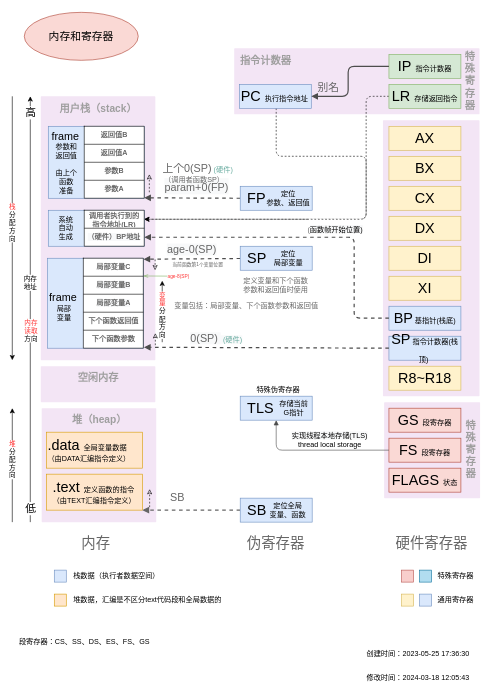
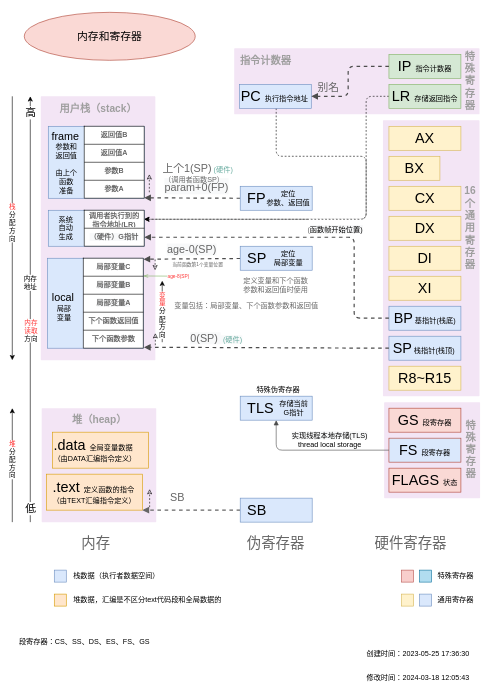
- <mxCell id="36" value="&lt;font style=&quot;font-size: 18px&quot;&gt;内存和寄存器&lt;/font&gt;" style="ellipse;whiteSpace=wrap;html=1;fillColor=#fad9d5;strokeColor=#ae4132;" parent="1" vertex="1"><mxGeometry x="40" y="20" width="190" height="80" as="geometry" /></mxCell>
+ <mxCell id="36" value="&lt;font style=&quot;font-size: 18px&quot;&gt;内存和寄存器&lt;/font&gt;" style="ellipse;whiteSpace=wrap;html=1;fillColor=#fad9d5;strokeColor=#ae4132;" parent="1" vertex="1"><mxGeometry x="40" y="20" width="285" height="80" as="geometry" /></mxCell>
- <mxCell id="26" value="&lt;span style=&quot;font-size: 18px&quot;&gt;别名&lt;/span&gt;" style="html=1;verticalAlign=bottom;endArrow=block;shadow=0;edgeStyle=orthogonalEdgeStyle;dashed=0;fontSize=24;fontColor=#666;strokeColor=#4D4D4D;strokeWidth=2;exitX=0;exitY=0.5;exitDx=0;exitDy=0;entryX=1;entryY=0.5;entryDx=0;entryDy=0;labelBackgroundColor=none;" parent="1" source="10" target="21" edge="1"><mxGeometry x="0.686" width="80" relative="1" as="geometry"><mxPoint x="490" y="230" as="sourcePoint" /><mxPoint x="570" y="230" as="targetPoint" /><mxPoint as="offset" /><Array as="points"><mxPoint x="580" y="110" /><mxPoint x="580" y="160" /></Array></mxGeometry></mxCell>
+ <mxCell id="26" value="&lt;span style=&quot;font-size: 18px&quot;&gt;别名&lt;/span&gt;" style="html=1;verticalAlign=bottom;endArrow=block;shadow=0;edgeStyle=orthogonalEdgeStyle;dashed=1;fontSize=24;fontColor=#666;strokeColor=#4D4D4D;strokeWidth=2;exitX=0;exitY=0.5;exitDx=0;exitDy=0;entryX=1;entryY=0.5;entryDx=0;entryDy=0;labelBackgroundColor=none;" parent="1" source="10" target="21" edge="1"><mxGeometry x="0.686" width="80" relative="1" as="geometry"><mxPoint x="490" y="230" as="sourcePoint" /><mxPoint x="570" y="230" as="targetPoint" /><mxPoint as="offset" /><Array as="points"><mxPoint x="580" y="110" /><mxPoint x="580" y="160" /></Array></mxGeometry></mxCell>
- <mxCell id="57" value="&lt;font style=&quot;font-size: 18px&quot; color=&quot;#666666&quot;&gt;上个0(SP)&lt;/font&gt;&lt;font style=&quot;font-size: 12px&quot;&gt;&lt;font color=&quot;#67ab9f&quot;&gt; (硬件)&lt;/font&gt;&lt;br&gt;&lt;/font&gt;" style="text;html=1;align=center;verticalAlign=middle;resizable=0;points=[];autosize=1;strokeColor=none;" parent="56" vertex="1"><mxGeometry x="1" width="130" height="20" as="geometry" /></mxCell>
+ <mxCell id="57" value="&lt;font style=&quot;font-size: 18px&quot; color=&quot;#666666&quot;&gt;上个1(SP)&lt;/font&gt;&lt;font style=&quot;font-size: 12px&quot;&gt;&lt;font color=&quot;#67ab9f&quot;&gt; (硬件)&lt;/font&gt;&lt;br&gt;&lt;/font&gt;" style="text;html=1;align=center;verticalAlign=middle;resizable=0;points=[];autosize=1;strokeColor=none;" parent="56" vertex="1"><mxGeometry x="1" width="130" height="20" as="geometry" /></mxCell>
- <mxCell id="15" value="BX" style="whiteSpace=wrap;html=1;fontSize=24;fillColor=#fff2cc;strokeColor=#d6b656;" parent="1" vertex="1"><mxGeometry x="648" y="260" width="120" height="40" as="geometry" /></mxCell>
+ <mxCell id="15" value="BX" style="whiteSpace=wrap;html=1;fontSize=24;fillColor=#fff2cc;strokeColor=#d6b656;" parent="1" vertex="1"><mxGeometry x="648" y="260" width="85" height="40" as="geometry" /></mxCell>
+ <mxCell id="100" value="&lt;b style=&quot;color: rgb(158 , 158 , 158) ; font-size: 17px&quot;&gt;16&lt;br&gt;个&lt;br&gt;通&lt;br&gt;用&lt;br&gt;寄&lt;br&gt;存&lt;br&gt;器&lt;/b&gt;" style="text;html=1;align=center;verticalAlign=middle;resizable=0;points=[];autosize=1;strokeColor=none;" parent="1" vertex="1"><mxGeometry x="768" y="320" width="30" height="120" as="geometry" /></mxCell>
- <mxCell id="67" value="&lt;span style=&quot;color: rgb(102 , 102 , 102) ; font-family: &amp;#34;helvetica&amp;#34; ; font-size: 12px ; font-style: normal ; font-weight: 700 ; letter-spacing: normal ; text-align: center ; text-indent: 0px ; text-transform: none ; word-spacing: 0px ; background-color: rgb(248 , 249 , 250) ; display: inline ; float: none&quot;&gt;（硬件）BP地址&lt;/span&gt;" style="shape=partialRectangle;html=1;whiteSpace=wrap;connectable=0;fillColor=none;top=0;left=0;bottom=0;right=0;overflow=hidden;" parent="66" vertex="1"><mxGeometry width="100" height="30" as="geometry" /></mxCell>
+ <mxCell id="67" value="&lt;span style=&quot;color: rgb(102 , 102 , 102) ; font-family: &amp;#34;helvetica&amp;#34; ; font-size: 12px ; font-style: normal ; font-weight: 700 ; letter-spacing: normal ; text-align: center ; text-indent: 0px ; text-transform: none ; word-spacing: 0px ; background-color: rgb(248 , 249 , 250) ; display: inline ; float: none&quot;&gt;（硬件）G指针&lt;/span&gt;" style="shape=partialRectangle;html=1;whiteSpace=wrap;connectable=0;fillColor=none;top=0;left=0;bottom=0;right=0;overflow=hidden;" parent="66" vertex="1"><mxGeometry width="100" height="30" as="geometry" /></mxCell>
- <mxCell id="71" value="&lt;font style=&quot;font-size: 18px&quot;&gt;frame&lt;/font&gt;&lt;font&gt;&amp;nbsp;&lt;br&gt;局部&lt;br&gt;&amp;nbsp; &amp;nbsp;变量&amp;nbsp; &amp;nbsp;&lt;/font&gt;" style="text;html=1;align=center;verticalAlign=middle;resizable=0;points=[];autosize=1;strokeColor=none;" parent="69" vertex="1"><mxGeometry y="55.909" width="60" height="50" as="geometry" /></mxCell>
+ <mxCell id="71" value="&lt;font style=&quot;font-size: 18px&quot;&gt;local&lt;/font&gt;&lt;font&gt;&amp;nbsp;&lt;br&gt;局部&lt;br&gt;&amp;nbsp; &amp;nbsp;变量&amp;nbsp; &amp;nbsp;&lt;/font&gt;" style="text;html=1;align=center;verticalAlign=middle;resizable=0;points=[];autosize=1;strokeColor=none;" parent="69" vertex="1"><mxGeometry y="55.909" width="60" height="50" as="geometry" /></mxCell>
- <mxCell id="16" value="SP&lt;font style=&quot;font-size: 12px&quot;&gt;&amp;nbsp;&lt;font style=&quot;font-size: 12px&quot;&gt;指令计数器(栈顶)&lt;/font&gt;&lt;/font&gt;&lt;font style=&quot;font-size: 12px&quot;&gt;&amp;nbsp;&lt;/font&gt;" style="whiteSpace=wrap;html=1;fontSize=24;fillColor=#dae8fc;strokeColor=#6c8ebf;" parent="1" vertex="1"><mxGeometry x="648" y="560" width="120" height="40" as="geometry" /></mxCell>
+ <mxCell id="16" value="SP&lt;font style=&quot;font-size: 12px&quot;&gt;&amp;nbsp;&lt;font style=&quot;font-size: 12px&quot;&gt;栈指针(栈顶)&lt;/font&gt;&lt;/font&gt;&lt;font style=&quot;font-size: 12px&quot;&gt;&amp;nbsp;&lt;/font&gt;" style="whiteSpace=wrap;html=1;fontSize=24;fillColor=#dae8fc;strokeColor=#6c8ebf;" parent="1" vertex="1"><mxGeometry x="648" y="560" width="120" height="40" as="geometry" /></mxCell>
- <mxCell id="13" value="R8~R18" style="whiteSpace=wrap;html=1;fontSize=24;fillColor=#fff2cc;strokeColor=#d6b656;" parent="1" vertex="1"><mxGeometry x="648" y="610" width="120" height="40" as="geometry" /></mxCell>
+ <mxCell id="13" value="R8~R15" style="whiteSpace=wrap;html=1;fontSize=24;fillColor=#fff2cc;strokeColor=#d6b656;" parent="1" vertex="1"><mxGeometry x="648" y="610" width="120" height="40" as="geometry" /></mxCell>
- <mxCell id="95" value="空闲内存" style="points=[[0,0,0],[0.25,0,0],[0.5,0,0],[0.75,0,0],[1,0,0],[1,0.25,0],[1,0.5,0],[1,0.75,0],[1,1,0],[0.75,1,0],[0.5,1,0],[0.25,1,0],[0,1,0],[0,0.75,0],[0,0.5,0],[0,0.25,0]];rounded=1;absoluteArcSize=1;arcSize=2;html=1;strokeColor=none;gradientColor=none;shadow=0;dashed=0;fontSize=17;fontColor=#9E9E9E;align=center;verticalAlign=top;spacing=10;spacingTop=-4;fillColor=#F3E5F5;fontStyle=1" parent="1" vertex="1"><mxGeometry x="67.5" y="610" width="191" height="60" as="geometry" /></mxCell>
- <mxCell id="17" value=".data&amp;nbsp;&lt;span style=&quot;font-size: 12px&quot;&gt;全局变量数据&lt;br&gt;&lt;div style=&quot;text-align: center&quot;&gt;&lt;span&gt;（由DATA汇编指令定义）&lt;/span&gt;&lt;/div&gt;&lt;/span&gt;" style="whiteSpace=wrap;html=1;fontSize=24;fillColor=#ffe6cc;strokeColor=#d79b00;align=left;" parent="1" vertex="1"><mxGeometry x="77" y="720" width="160" height="60" as="geometry" /></mxCell>
+ <mxCell id="17" value=".data&amp;nbsp;&lt;span style=&quot;font-size: 12px&quot;&gt;全局变量数据&lt;br&gt;&lt;div style=&quot;text-align: center&quot;&gt;&lt;span&gt;（由DATA汇编指令定义）&lt;/span&gt;&lt;/div&gt;&lt;/span&gt;" style="whiteSpace=wrap;html=1;fontSize=24;fillColor=#ffe6cc;strokeColor=#d79b00;align=left;" parent="1" vertex="1"><mxGeometry x="87" y="720" width="160" height="60" as="geometry" /></mxCell>
- <mxCell id="53" value="FS&amp;nbsp;&lt;font style=&quot;font-size: 12px&quot;&gt;段寄存器&lt;/font&gt;" style="whiteSpace=wrap;html=1;fontSize=24;fillColor=#fad9d5;strokeColor=#ae4132;" parent="1" vertex="1"><mxGeometry x="648" y="730" width="120" height="40" as="geometry" /></mxCell>
+ <mxCell id="53" value="FS&amp;nbsp;&lt;font style=&quot;font-size: 12px&quot;&gt;段寄存器&lt;/font&gt;" style="whiteSpace=wrap;html=1;fontSize=24;fillColor=#dae8fc;strokeColor=#ae4132;" parent="1" vertex="1"><mxGeometry x="648" y="730" width="120" height="40" as="geometry" /></mxCell>
- <mxCell id="111" value="&lt;span&gt;定位全局&lt;br&gt;变量、函数&lt;/span&gt;" style="text;html=1;align=center;verticalAlign=middle;resizable=0;points=[];autosize=1;strokeColor=none;" parent="109" vertex="1"><mxGeometry x="38.5" y="5" width="80" height="30" as="geometry" /></mxCell>
- <mxCell id="19" value="硬件寄存器" style="text;html=1;align=center;verticalAlign=middle;resizable=0;points=[];autosize=1;strokeColor=none;fontSize=24;fontColor=#666;" parent="1" vertex="1"><mxGeometry x="648.5" y="890" width="140" height="30" as="geometry" /></mxCell>
+ <mxCell id="19" value="硬件寄存器" style="text;html=1;align=center;verticalAlign=middle;resizable=0;points=[];autosize=1;strokeColor=none;fontSize=24;fontColor=#666;" parent="1" vertex="1"><mxGeometry x="613.5" y="890" width="140" height="30" as="geometry" /></mxCell>
